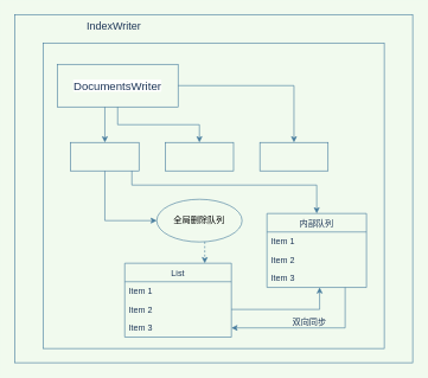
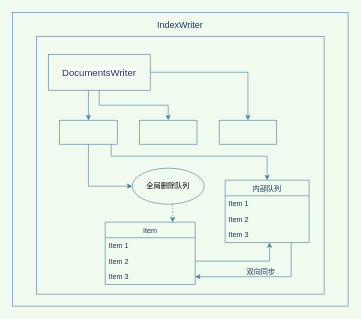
- <mxCell id="8" value="IndexWriter" style="text;html=1;strokeColor=none;fillColor=none;align=center;verticalAlign=middle;whiteSpace=wrap;rounded=0;fontColor=#1D3557;fontSize=15;" parent="1" vertex="1"><mxGeometry x="95" y="25" width="130" height="20" as="geometry" /></mxCell>
+ <mxCell id="8" value="IndexWriter" style="text;html=1;strokeColor=none;fillColor=none;align=center;verticalAlign=middle;whiteSpace=wrap;rounded=0;fontColor=#1D3557;fontSize=15;" parent="1" vertex="1"><mxGeometry x="235" y="30" width="130" height="20" as="geometry" /></mxCell>
- <mxCell id="17" value="List" style="swimlane;fontStyle=0;childLayout=stackLayout;horizontal=1;startSize=26;horizontalStack=0;resizeParent=1;resizeParentMax=0;resizeLast=0;collapsible=1;marginBottom=0;strokeColor=#457B9D;fillColor=none;fontColor=#1D3557;" parent="1" vertex="1"><mxGeometry x="175" y="370" width="150" height="104" as="geometry" /></mxCell>
+ <mxCell id="17" value="Item" style="swimlane;fontStyle=0;childLayout=stackLayout;horizontal=1;startSize=26;horizontalStack=0;resizeParent=1;resizeParentMax=0;resizeLast=0;collapsible=1;marginBottom=0;strokeColor=#457B9D;fillColor=none;fontColor=#1D3557;" parent="1" vertex="1"><mxGeometry x="175" y="370" width="150" height="104" as="geometry" /></mxCell>
